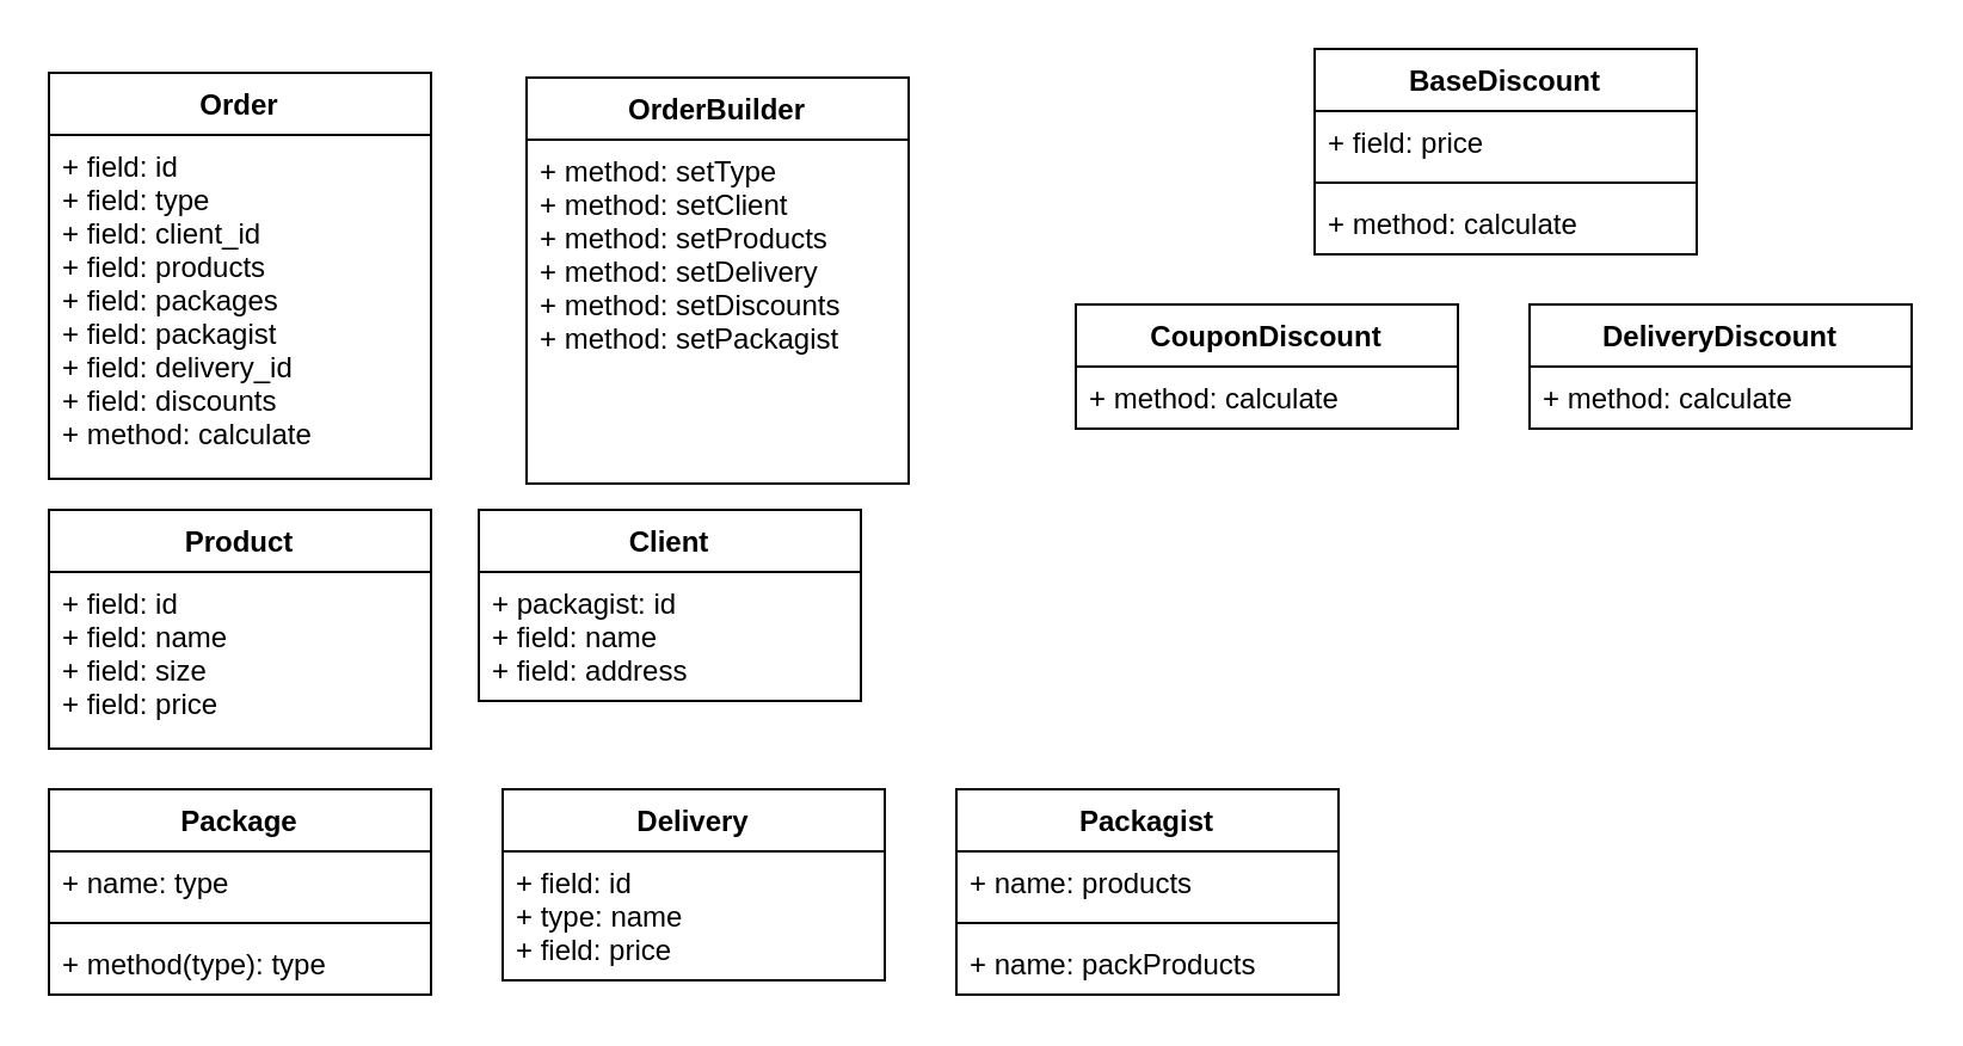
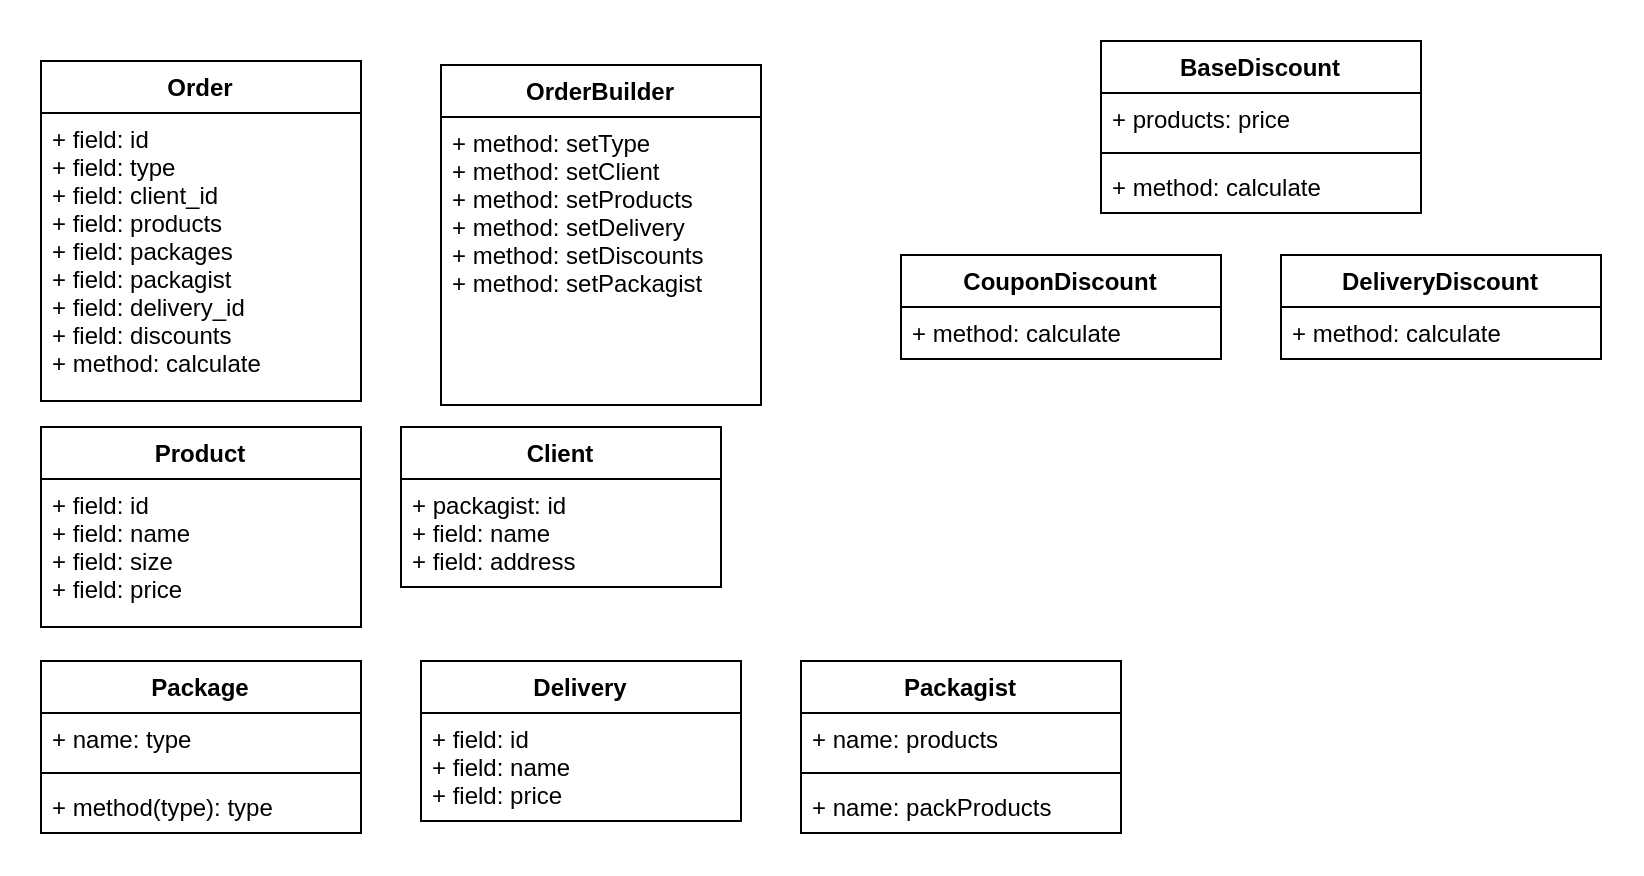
- <mxCell id="15" value="+ field: price" style="text;strokeColor=none;fillColor=none;align=left;verticalAlign=top;spacingLeft=4;spacingRight=4;overflow=hidden;rotatable=0;points=[[0,0.5],[1,0.5]];portConstraint=eastwest;" vertex="1" parent="14"><mxGeometry y="26" width="160" height="26" as="geometry" /></mxCell>
+ <mxCell id="15" value="+ products: price" style="text;strokeColor=none;fillColor=none;align=left;verticalAlign=top;spacingLeft=4;spacingRight=4;overflow=hidden;rotatable=0;points=[[0,0.5],[1,0.5]];portConstraint=eastwest;" vertex="1" parent="14"><mxGeometry y="26" width="160" height="26" as="geometry" /></mxCell>
- <mxCell id="13" value="+ field: id&#10;+ type: name&#10;+ field: price" style="text;strokeColor=none;fillColor=none;align=left;verticalAlign=top;spacingLeft=4;spacingRight=4;overflow=hidden;rotatable=0;points=[[0,0.5],[1,0.5]];portConstraint=eastwest;" vertex="1" parent="12"><mxGeometry y="26" width="160" height="54" as="geometry" /></mxCell>
+ <mxCell id="13" value="+ field: id&#10;+ field: name&#10;+ field: price" style="text;strokeColor=none;fillColor=none;align=left;verticalAlign=top;spacingLeft=4;spacingRight=4;overflow=hidden;rotatable=0;points=[[0,0.5],[1,0.5]];portConstraint=eastwest;" vertex="1" parent="12"><mxGeometry y="26" width="160" height="54" as="geometry" /></mxCell>
